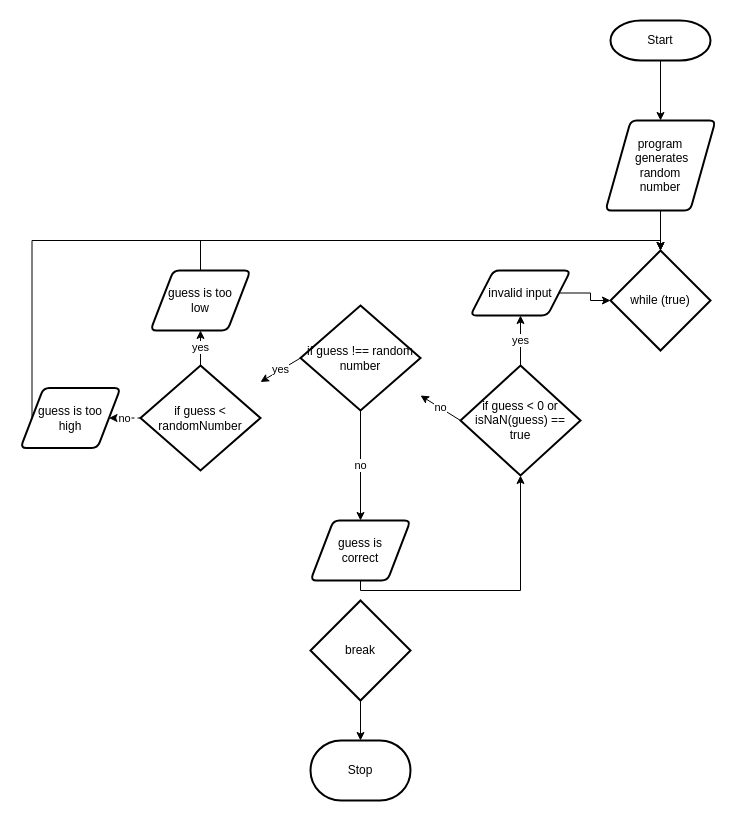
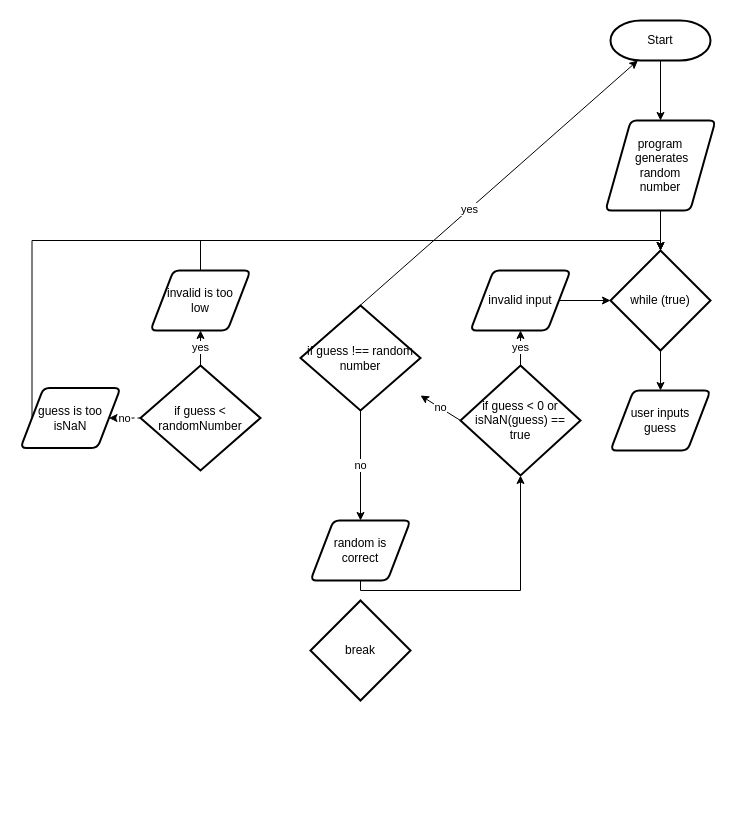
- <mxCell id="13" value="invalid input" style="shape=parallelogram;html=1;strokeWidth=2;perimeter=parallelogramPerimeter;whiteSpace=wrap;rounded=1;arcSize=12;size=0.23;" vertex="1" parent="1"><mxGeometry x="470" y="270" width="100" height="45" as="geometry" /></mxCell>
+ <mxCell id="13" value="invalid input" style="shape=parallelogram;html=1;strokeWidth=2;perimeter=parallelogramPerimeter;whiteSpace=wrap;rounded=1;arcSize=12;size=0.23;" vertex="1" parent="1"><mxGeometry x="470" y="270" width="100" height="60" as="geometry" /></mxCell>
- <mxCell id="28" value="guess is too &lt;br&gt;low" style="shape=parallelogram;html=1;strokeWidth=2;perimeter=parallelogramPerimeter;whiteSpace=wrap;rounded=1;arcSize=12;size=0.23;" vertex="1" parent="1"><mxGeometry x="150" y="270" width="100" height="60" as="geometry" /></mxCell>
+ <mxCell id="28" value="invalid is too &lt;br&gt;low" style="shape=parallelogram;html=1;strokeWidth=2;perimeter=parallelogramPerimeter;whiteSpace=wrap;rounded=1;arcSize=12;size=0.23;" vertex="1" parent="1"><mxGeometry x="150" y="270" width="100" height="60" as="geometry" /></mxCell>
+ <mxCell id="6" style="edgeStyle=none;html=1;exitX=0.5;exitY=1;exitDx=0;exitDy=0;exitPerimeter=0;entryX=0.5;entryY=0;entryDx=0;entryDy=0;" edge="1" parent="1" source="7" target="8"><mxGeometry relative="1" as="geometry" /></mxCell>
- <mxCell id="14" value="yes" style="edgeStyle=none;html=1;exitX=0;exitY=0.5;exitDx=0;exitDy=0;exitPerimeter=0;" edge="1" parent="1" source="16" target="19"><mxGeometry relative="1" as="geometry" /></mxCell>
+ <mxCell id="14" value="yes" style="edgeStyle=none;html=1;exitX=0;exitY=0.5;exitDx=0;exitDy=0;exitPerimeter=0;" edge="1" parent="1" source="16" target="3"><mxGeometry relative="1" as="geometry" /></mxCell>
- <mxCell id="22" value="guess is too &lt;br&gt;high" style="shape=parallelogram;html=1;strokeWidth=2;perimeter=parallelogramPerimeter;whiteSpace=wrap;rounded=1;arcSize=12;size=0.23;" vertex="1" parent="1"><mxGeometry x="20" y="387.5" width="100" height="60" as="geometry" /></mxCell>
+ <mxCell id="22" value="guess is too &lt;br&gt;isNaN" style="shape=parallelogram;html=1;strokeWidth=2;perimeter=parallelogramPerimeter;whiteSpace=wrap;rounded=1;arcSize=12;size=0.23;" vertex="1" parent="1"><mxGeometry x="20" y="387.5" width="100" height="60" as="geometry" /></mxCell>
+ <mxCell id="8" value="user inputs &lt;br&gt;guess" style="shape=parallelogram;html=1;strokeWidth=2;perimeter=parallelogramPerimeter;whiteSpace=wrap;rounded=1;arcSize=12;size=0.23;" vertex="1" parent="1"><mxGeometry x="610" y="390" width="100" height="60" as="geometry" /></mxCell>
- <mxCell id="26" value="guess is &lt;br&gt;correct" style="shape=parallelogram;html=1;strokeWidth=2;perimeter=parallelogramPerimeter;whiteSpace=wrap;rounded=1;arcSize=12;size=0.23;" vertex="1" parent="1"><mxGeometry x="310" y="520" width="100" height="60" as="geometry" /></mxCell>
+ <mxCell id="26" value="random is &lt;br&gt;correct" style="shape=parallelogram;html=1;strokeWidth=2;perimeter=parallelogramPerimeter;whiteSpace=wrap;rounded=1;arcSize=12;size=0.23;" vertex="1" parent="1"><mxGeometry x="310" y="520" width="100" height="60" as="geometry" /></mxCell>
- <mxCell id="23" style="edgeStyle=orthogonalEdgeStyle;rounded=0;html=1;exitX=0.5;exitY=1;exitDx=0;exitDy=0;exitPerimeter=0;" edge="1" parent="1" source="24" target="20"><mxGeometry relative="1" as="geometry" /></mxCell>
- <mxCell id="20" value="Stop" style="strokeWidth=2;html=1;shape=mxgraph.flowchart.terminator;whiteSpace=wrap;" vertex="1" parent="1"><mxGeometry x="310" y="740" width="100" height="60" as="geometry" /></mxCell>
